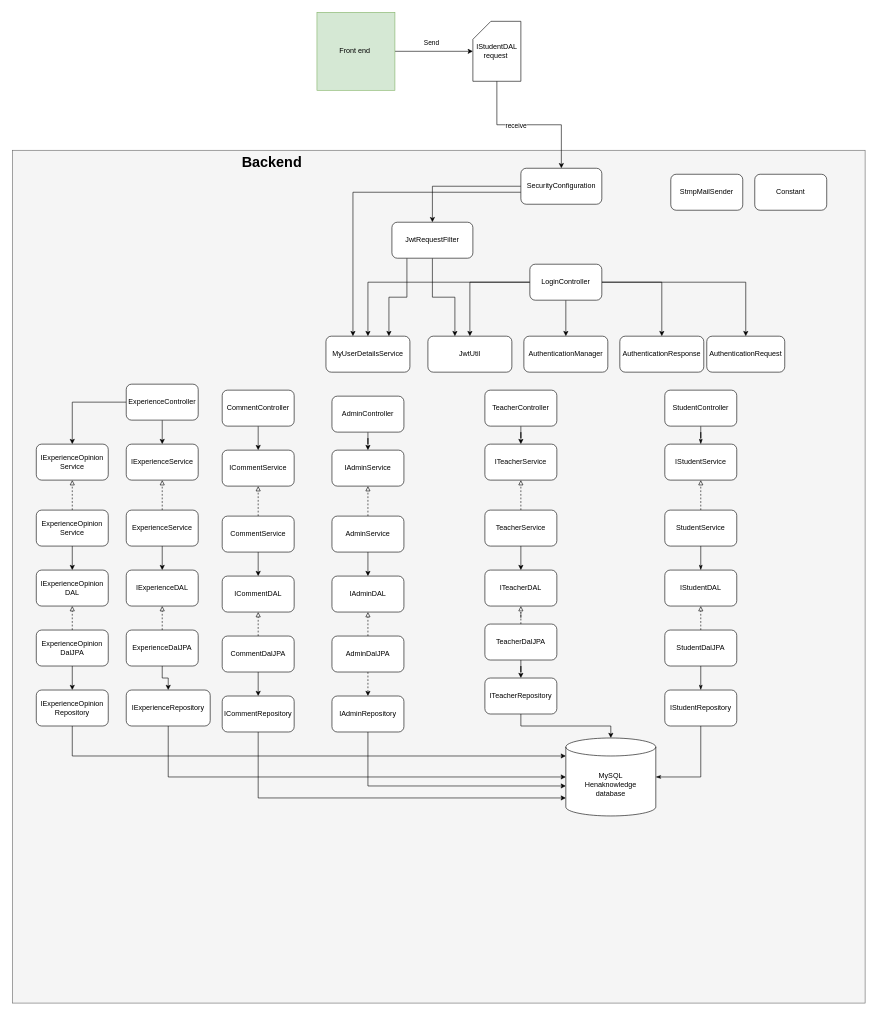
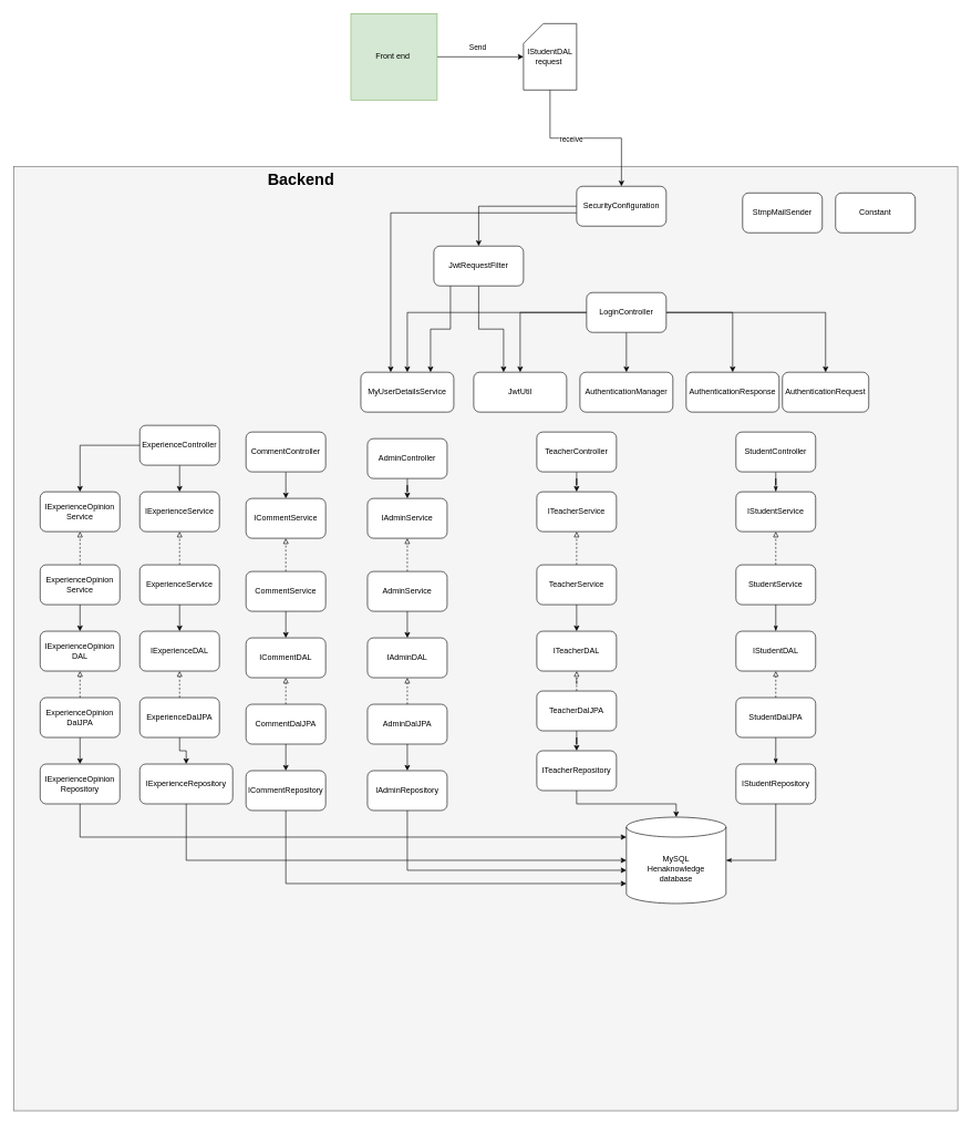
- <mxCell id="16" style="edgeStyle=orthogonalEdgeStyle;rounded=0;orthogonalLoop=1;jettySize=auto;html=1;endArrow=classic;endFill=1;dashed=1;" parent="1" source="17" target="19" edge="1"><mxGeometry relative="1" as="geometry" /></mxCell>
+ <mxCell id="16" style="edgeStyle=orthogonalEdgeStyle;rounded=0;orthogonalLoop=1;jettySize=auto;html=1;endArrow=classic;endFill=1;" parent="1" source="17" target="19" edge="1"><mxGeometry relative="1" as="geometry" /></mxCell>
